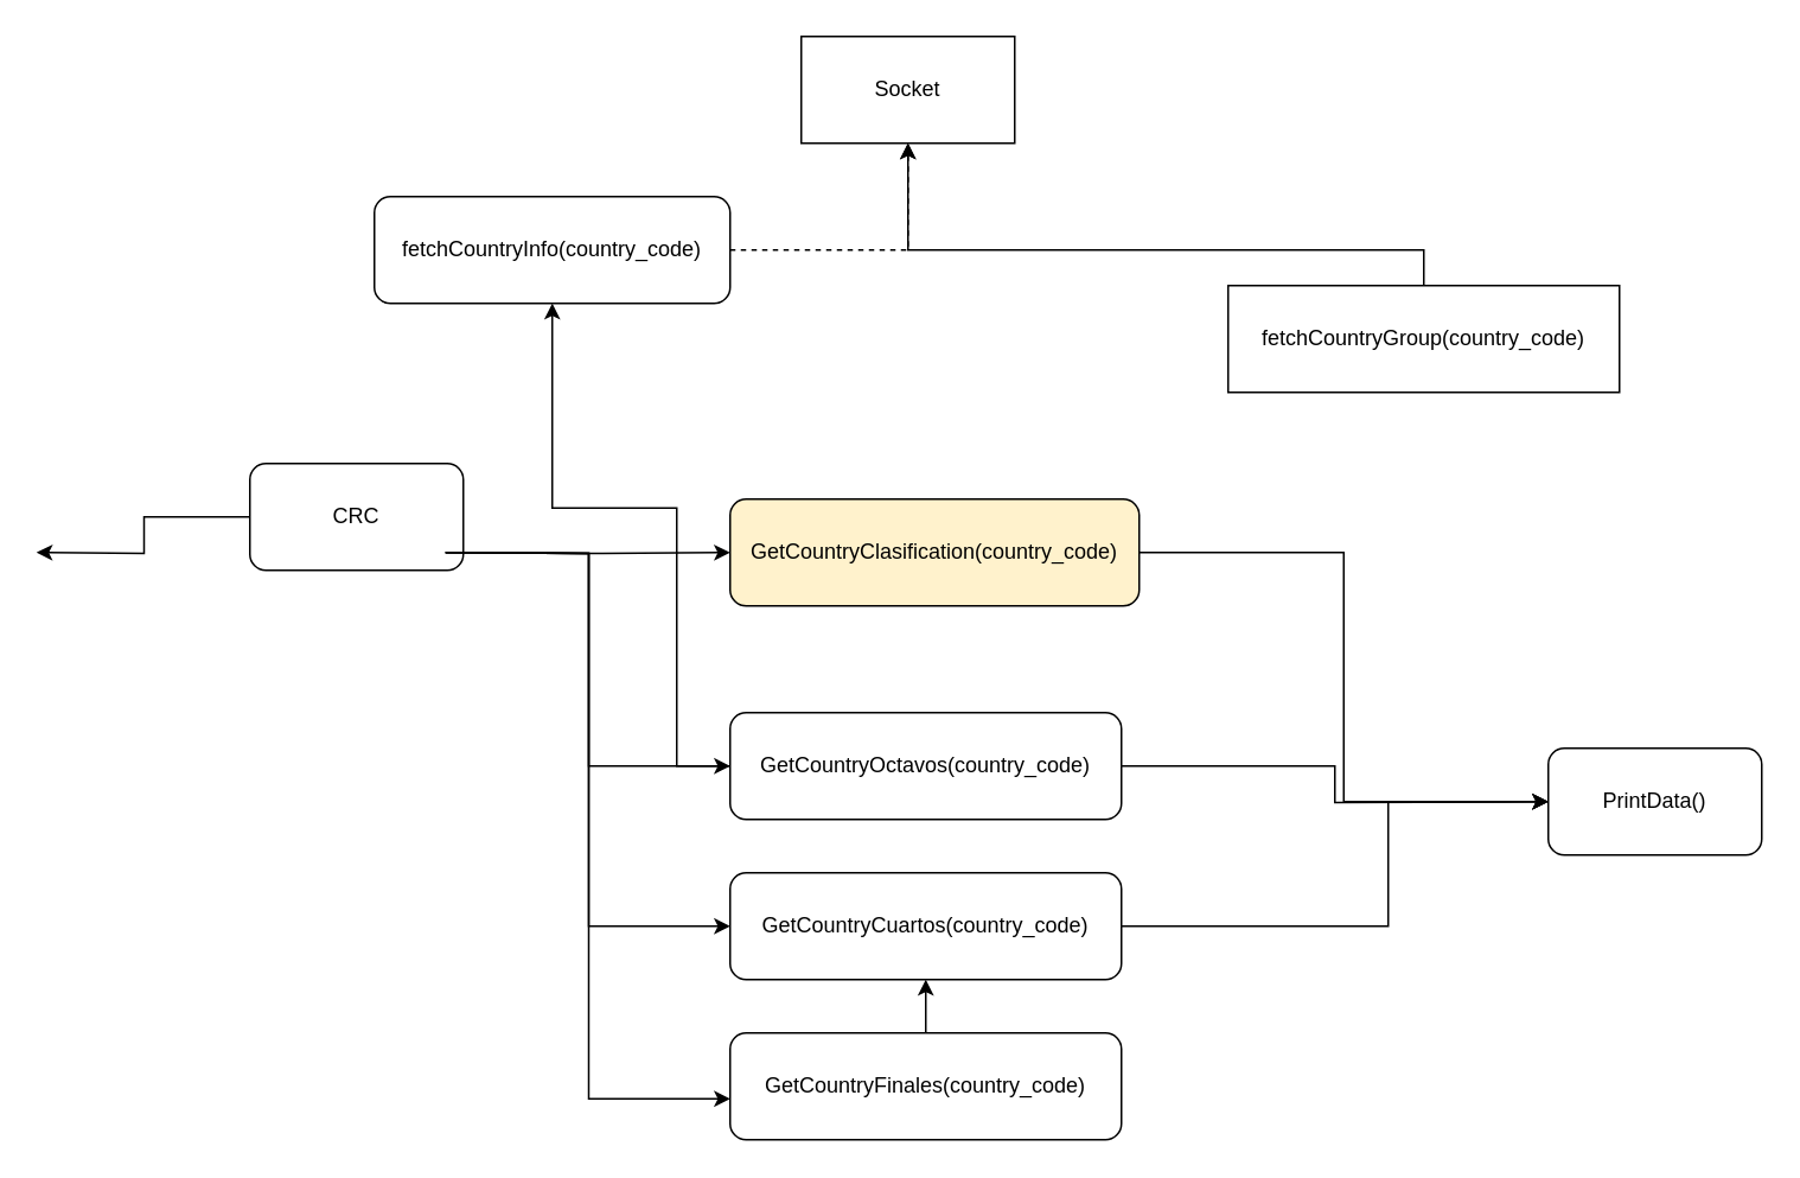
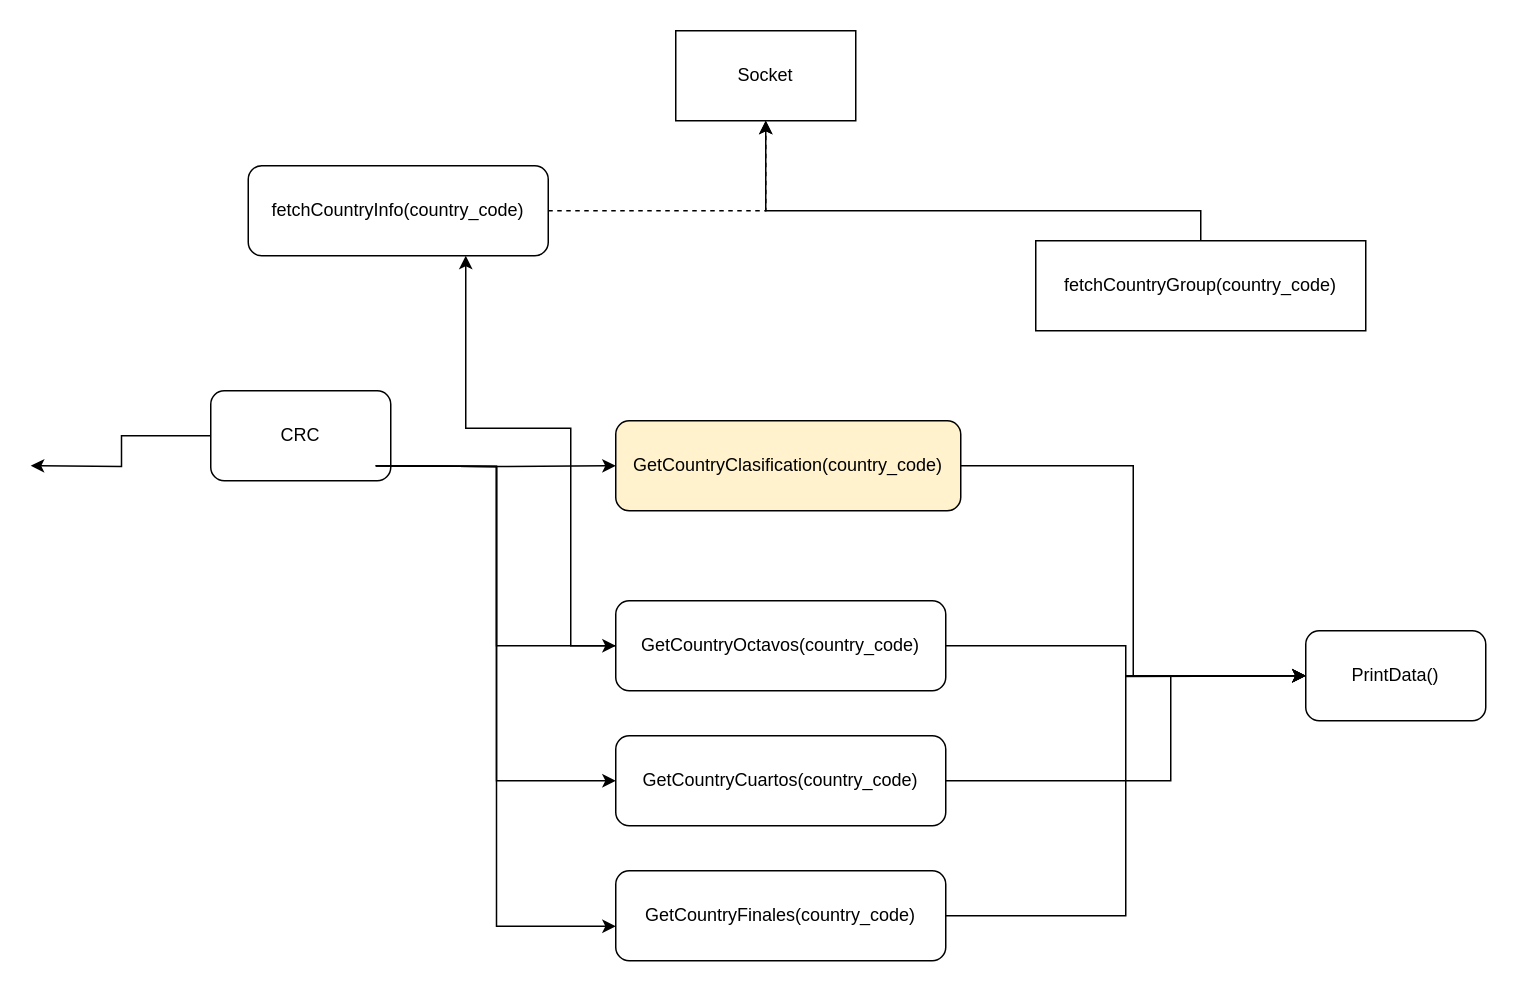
- <mxCell id="11" value="fetchCountryInfo(country_code)" style="rounded=1;whiteSpace=wrap;html=1;" vertex="1" parent="1"><mxGeometry x="210" y="110" width="200" height="60" as="geometry" /></mxCell>
+ <mxCell id="11" value="fetchCountryInfo(country_code)" style="rounded=1;whiteSpace=wrap;html=1;" vertex="1" parent="1"><mxGeometry x="165" y="110" width="200" height="60" as="geometry" /></mxCell>
- <mxCell id="19" style="edgeStyle=orthogonalEdgeStyle;rounded=0;orthogonalLoop=1;jettySize=auto;html=1;" edge="1" parent="1" source="20" target="18"><mxGeometry relative="1" as="geometry" /></mxCell>
+ <mxCell id="19" style="edgeStyle=orthogonalEdgeStyle;rounded=0;orthogonalLoop=1;jettySize=auto;html=1;entryX=0;entryY=0.5;entryDx=0;entryDy=0;" edge="1" parent="1" source="20" target="21"><mxGeometry relative="1" as="geometry" /></mxCell>
